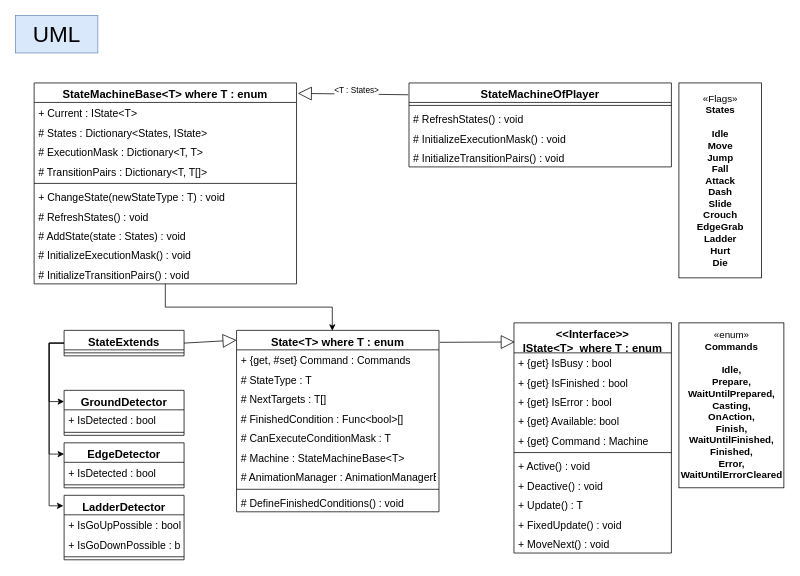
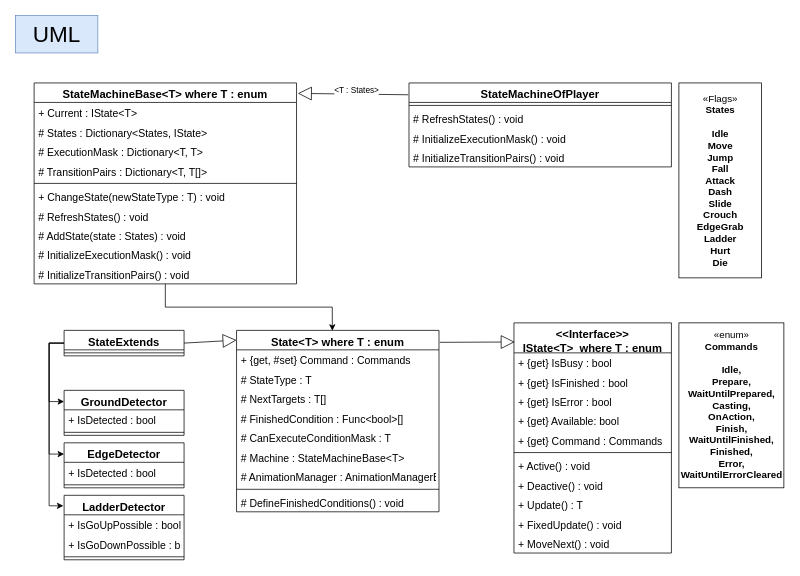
- <mxCell id="30" value="+ {get} Command : Machine" style="text;strokeColor=none;fillColor=none;align=left;verticalAlign=top;spacingLeft=4;spacingRight=4;overflow=hidden;rotatable=0;points=[[0,0.5],[1,0.5]];portConstraint=eastwest;fontSize=14;" vertex="1" parent="25"><mxGeometry y="143" width="210" height="26" as="geometry" /></mxCell>
+ <mxCell id="30" value="+ {get} Command : Commands" style="text;strokeColor=none;fillColor=none;align=left;verticalAlign=top;spacingLeft=4;spacingRight=4;overflow=hidden;rotatable=0;points=[[0,0.5],[1,0.5]];portConstraint=eastwest;fontSize=14;" vertex="1" parent="25"><mxGeometry y="143" width="210" height="26" as="geometry" /></mxCell>
